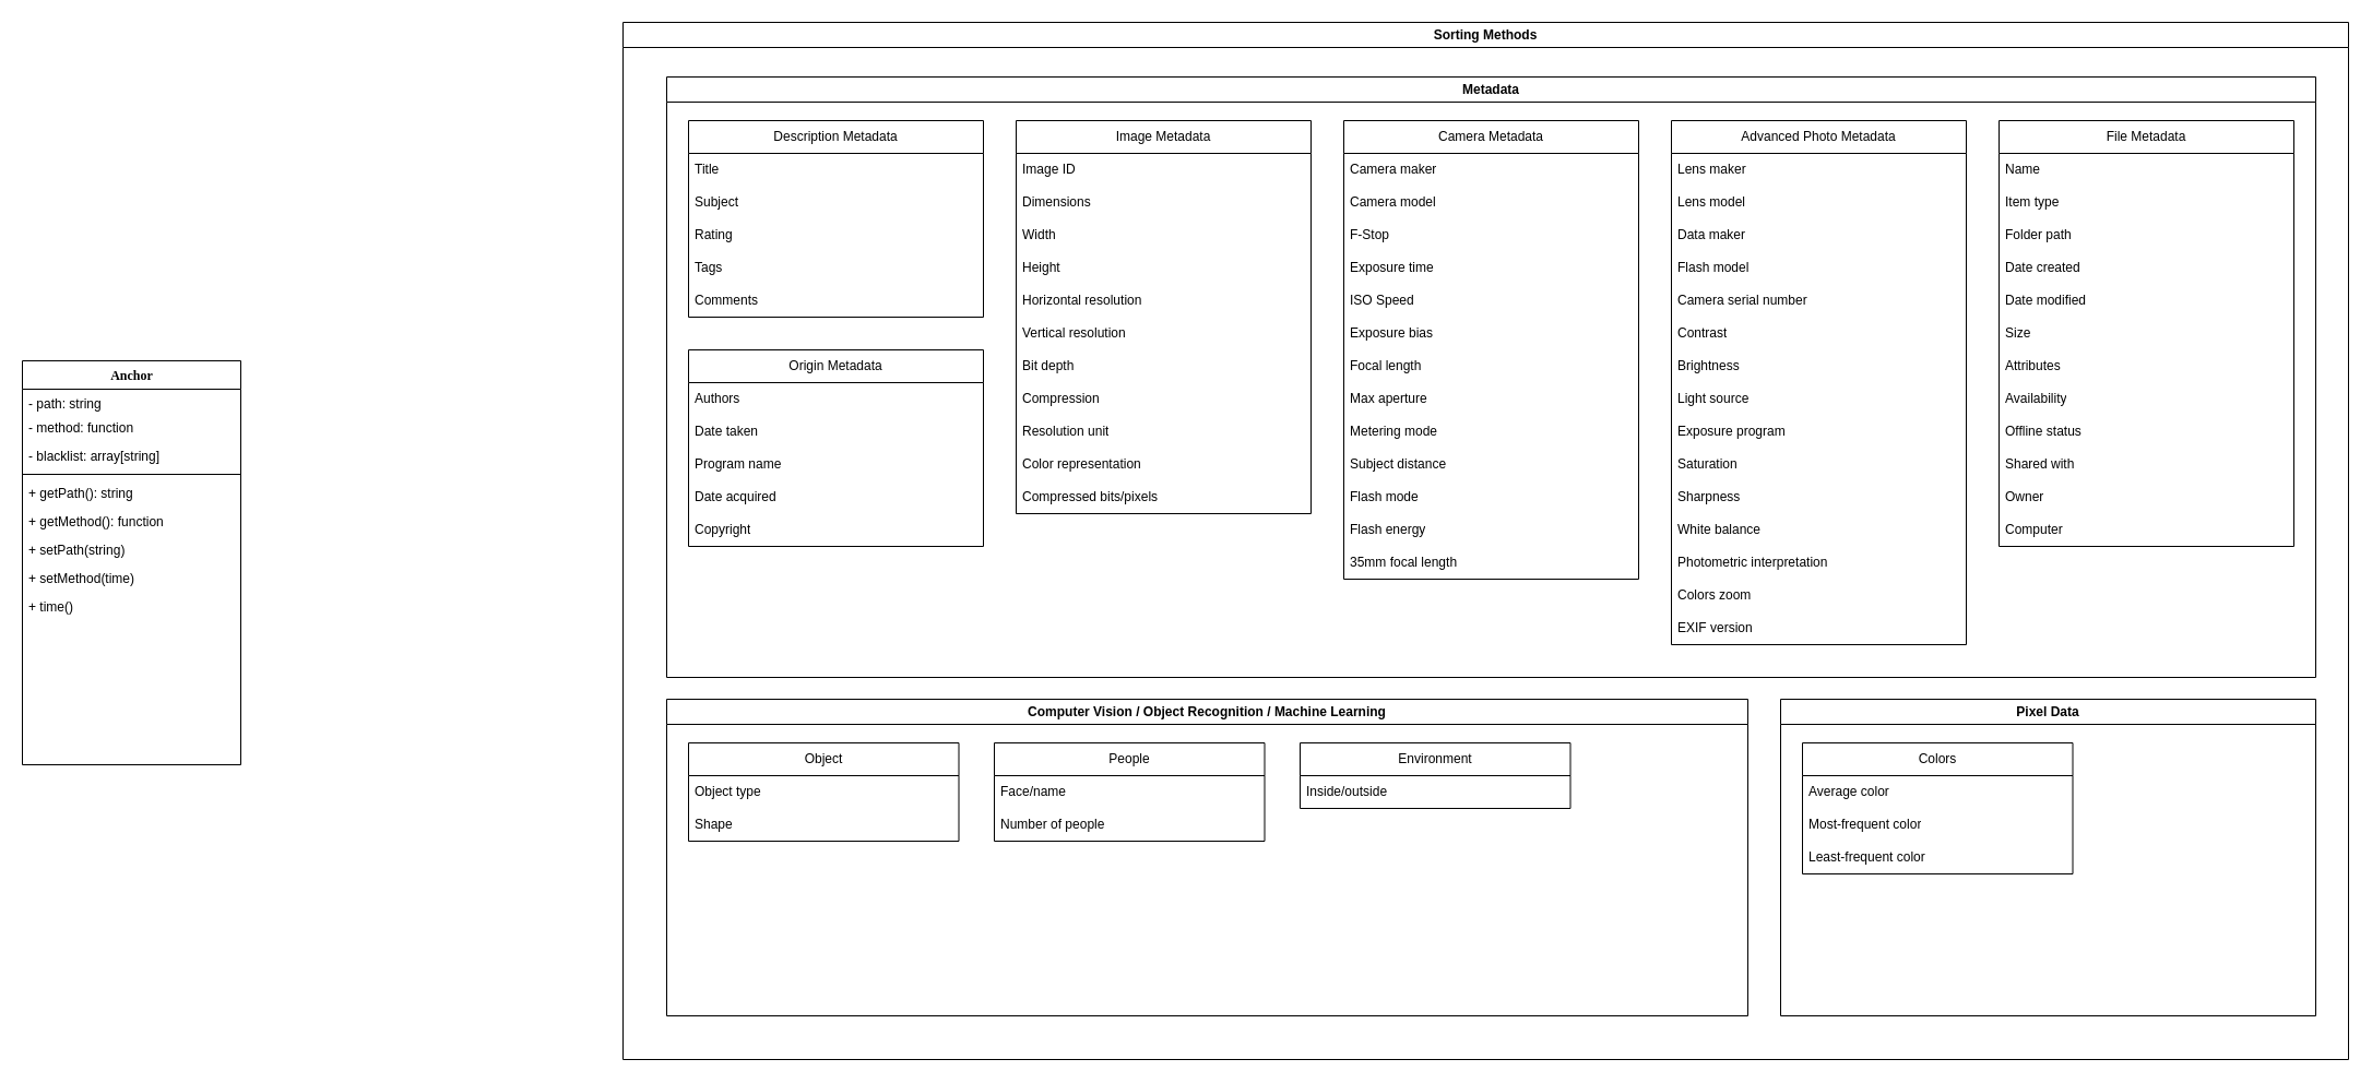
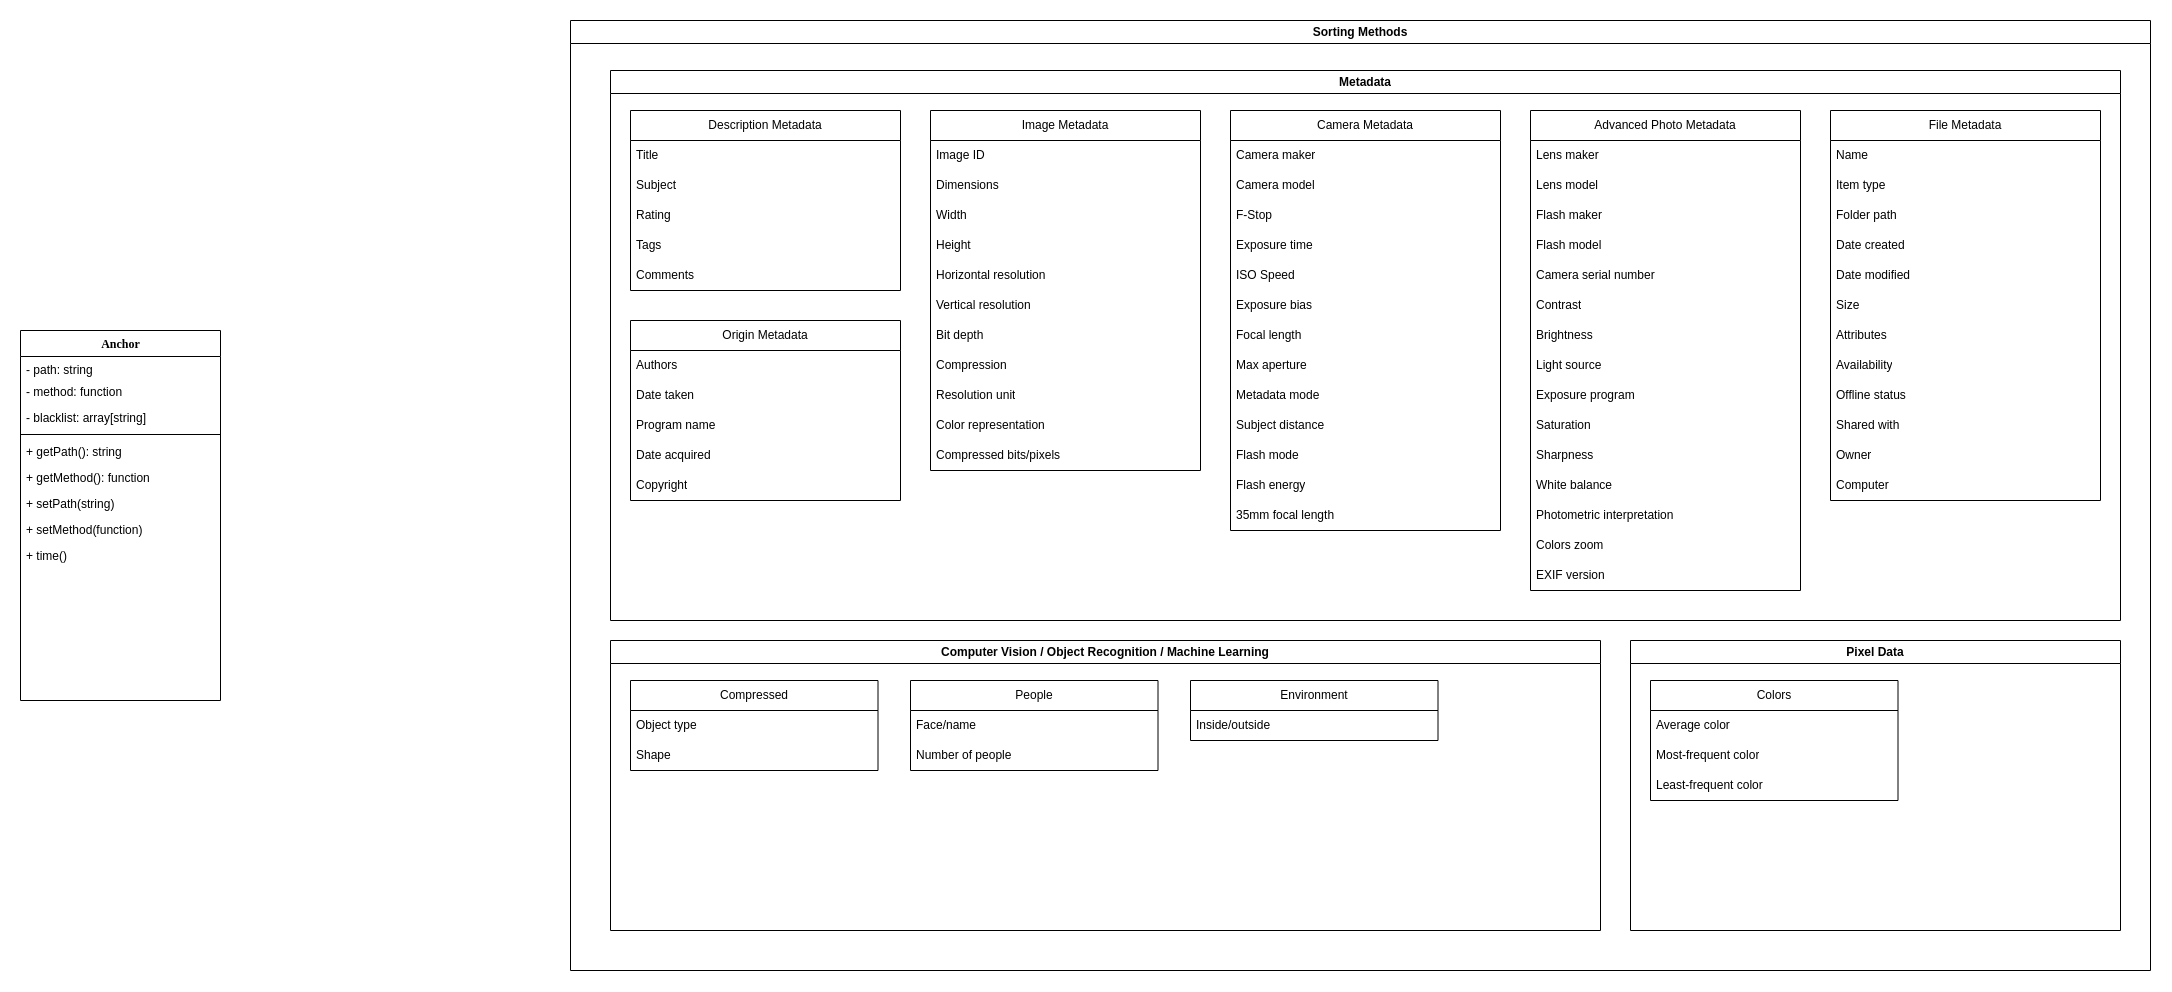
- <mxCell id="55" value="Data maker" style="text;strokeColor=none;fillColor=none;align=left;verticalAlign=middle;spacingLeft=4;spacingRight=4;overflow=hidden;points=[[0,0.5],[1,0.5]];portConstraint=eastwest;rotatable=0;whiteSpace=wrap;html=1;" vertex="1" parent="52"><mxGeometry y="90" width="270" height="30" as="geometry" /></mxCell>
+ <mxCell id="55" value="Flash maker" style="text;strokeColor=none;fillColor=none;align=left;verticalAlign=middle;spacingLeft=4;spacingRight=4;overflow=hidden;points=[[0,0.5],[1,0.5]];portConstraint=eastwest;rotatable=0;whiteSpace=wrap;html=1;" vertex="1" parent="52"><mxGeometry y="90" width="270" height="30" as="geometry" /></mxCell>
- <mxCell id="47" value="Metering mode" style="text;strokeColor=none;fillColor=none;align=left;verticalAlign=middle;spacingLeft=4;spacingRight=4;overflow=hidden;points=[[0,0.5],[1,0.5]];portConstraint=eastwest;rotatable=0;whiteSpace=wrap;html=1;" vertex="1" parent="38"><mxGeometry y="270" width="270" height="30" as="geometry" /></mxCell>
+ <mxCell id="47" value="Metadata mode" style="text;strokeColor=none;fillColor=none;align=left;verticalAlign=middle;spacingLeft=4;spacingRight=4;overflow=hidden;points=[[0,0.5],[1,0.5]];portConstraint=eastwest;rotatable=0;whiteSpace=wrap;html=1;" vertex="1" parent="38"><mxGeometry y="270" width="270" height="30" as="geometry" /></mxCell>
- <mxCell id="10" value="+ setMethod(time)" style="text;html=1;strokeColor=none;fillColor=none;align=left;verticalAlign=top;spacingLeft=4;spacingRight=4;whiteSpace=wrap;overflow=hidden;rotatable=0;points=[[0,0.5],[1,0.5]];portConstraint=eastwest;" parent="2" vertex="1"><mxGeometry y="186" width="200" height="26" as="geometry" /></mxCell>
+ <mxCell id="10" value="+ setMethod(function)" style="text;html=1;strokeColor=none;fillColor=none;align=left;verticalAlign=top;spacingLeft=4;spacingRight=4;whiteSpace=wrap;overflow=hidden;rotatable=0;points=[[0,0.5],[1,0.5]];portConstraint=eastwest;" parent="2" vertex="1"><mxGeometry y="186" width="200" height="26" as="geometry" /></mxCell>
- <mxCell id="82" value="Object" style="swimlane;fontStyle=0;childLayout=stackLayout;horizontal=1;startSize=30;horizontalStack=0;resizeParent=1;resizeParentMax=0;resizeLast=0;collapsible=1;marginBottom=0;whiteSpace=wrap;html=1;" vertex="1" parent="81"><mxGeometry x="20" y="40" width="247.5" height="90" as="geometry" /></mxCell>
+ <mxCell id="82" value="Compressed" style="swimlane;fontStyle=0;childLayout=stackLayout;horizontal=1;startSize=30;horizontalStack=0;resizeParent=1;resizeParentMax=0;resizeLast=0;collapsible=1;marginBottom=0;whiteSpace=wrap;html=1;" vertex="1" parent="81"><mxGeometry x="20" y="40" width="247.5" height="90" as="geometry" /></mxCell>
